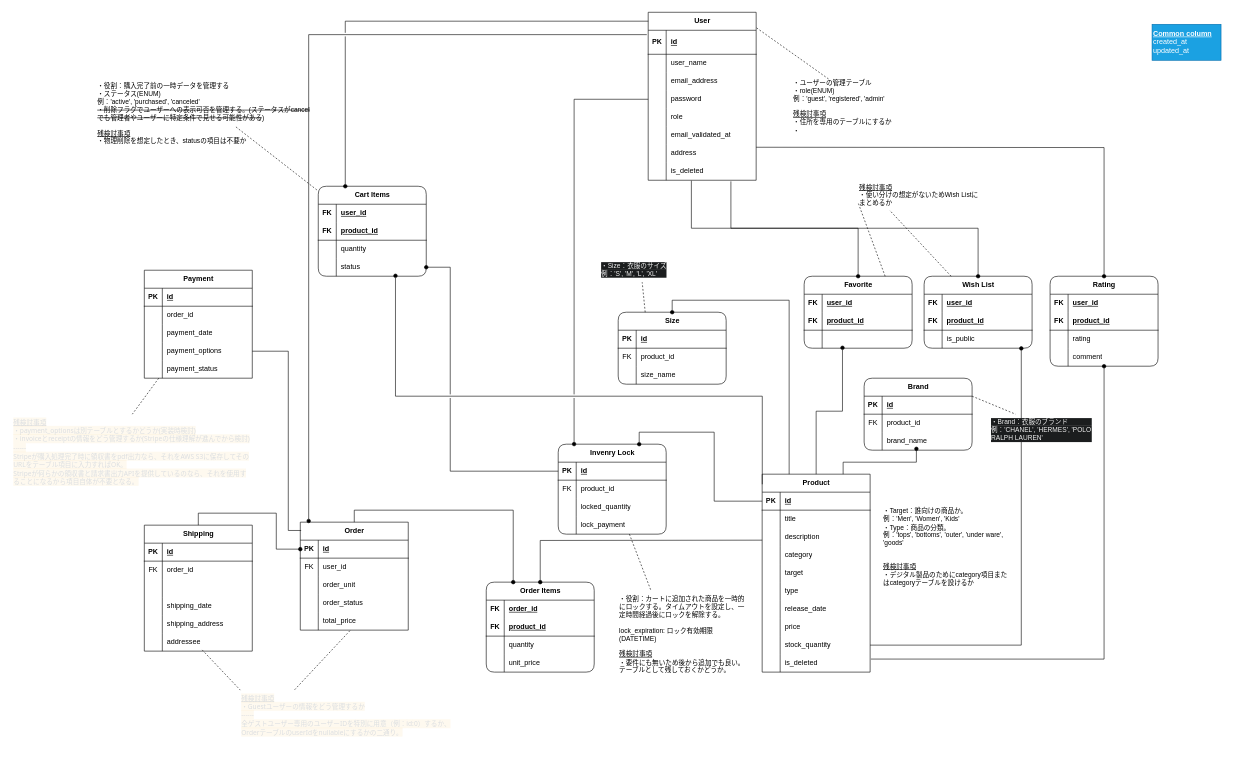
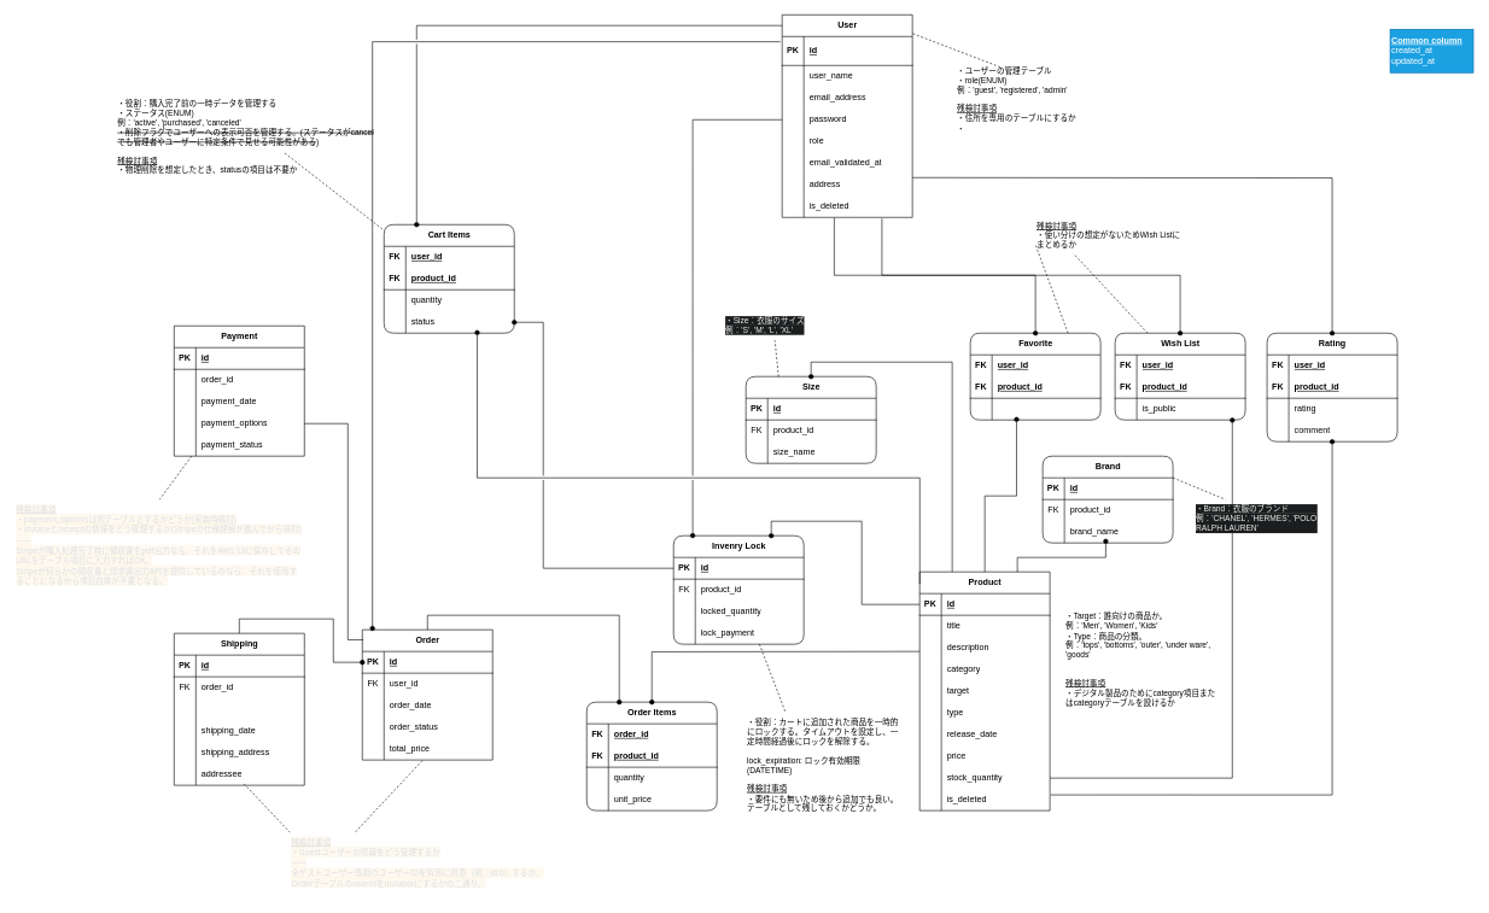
- <mxCell id="164" value="&lt;div style=&quot;font-size: 11px;&quot;&gt;・ユーザーの管理テーブル&lt;/div&gt;&lt;div style=&quot;font-size: 11px;&quot;&gt;・role(ENUM)&lt;/div&gt;&lt;div style=&quot;font-size: 11px;&quot;&gt;例：'guest', 'registered', 'admin'&amp;nbsp;&lt;/div&gt;&lt;div style=&quot;font-size: 11px;&quot;&gt;&lt;u&gt;&lt;br&gt;&lt;/u&gt;&lt;/div&gt;&lt;div style=&quot;font-size: 11px;&quot;&gt;&lt;u&gt;残検討事項&lt;/u&gt;&lt;/div&gt;&lt;div style=&quot;font-size: 11px;&quot;&gt;・住所を専用のテーブルにするか&lt;/div&gt;&lt;div style=&quot;font-size: 11px;&quot;&gt;・&lt;span style=&quot;color: rgb(255, 255, 255); font-size: 12px; background-color: initial;&quot;&gt;created_at,&amp;nbsp;&lt;/span&gt;&lt;span style=&quot;color: rgb(255, 255, 255); font-size: 12px; background-color: initial;&quot;&gt;updated_atを各テーブルに追加していくか、全テーブル共通のカラムとしておくか&lt;/span&gt;&lt;/div&gt;" style="text;html=1;align=left;verticalAlign=middle;whiteSpace=wrap;rounded=0;fontSize=11;" vertex="1" parent="1"><mxGeometry x="1320" y="140" width="300" height="90" as="geometry" /></mxCell>
+ <mxCell id="164" value="&lt;div style=&quot;font-size: 11px;&quot;&gt;・ユーザーの管理テーブル&lt;/div&gt;&lt;div style=&quot;font-size: 11px;&quot;&gt;・role(ENUM)&lt;/div&gt;&lt;div style=&quot;font-size: 11px;&quot;&gt;例：'guest', 'registered', 'admin'&amp;nbsp;&lt;/div&gt;&lt;div style=&quot;font-size: 11px;&quot;&gt;&lt;u&gt;&lt;br&gt;&lt;/u&gt;&lt;/div&gt;&lt;div style=&quot;font-size: 11px;&quot;&gt;&lt;u&gt;残検討事項&lt;/u&gt;&lt;/div&gt;&lt;div style=&quot;font-size: 11px;&quot;&gt;・住所を専用のテーブルにするか&lt;/div&gt;&lt;div style=&quot;font-size: 11px;&quot;&gt;・&lt;span style=&quot;color: rgb(255, 255, 255); font-size: 12px; background-color: initial;&quot;&gt;created_at,&amp;nbsp;&lt;/span&gt;&lt;span style=&quot;color: rgb(255, 255, 255); font-size: 12px; background-color: initial;&quot;&gt;updated_atを各テーブルに追加していくか、全テーブル共通のカラムとしておくか&lt;/span&gt;&lt;/div&gt;" style="text;html=1;align=left;verticalAlign=middle;whiteSpace=wrap;rounded=0;fontSize=11;" vertex="1" parent="1"><mxGeometry x="1320" y="100" width="300" height="90" as="geometry" /></mxCell>
- <mxCell id="68" value="order_unit" style="shape=partialRectangle;connectable=0;fillColor=none;top=0;left=0;bottom=0;right=0;align=left;spacingLeft=6;overflow=hidden;whiteSpace=wrap;html=1;" vertex="1" parent="66"><mxGeometry x="30" width="150" height="30" as="geometry"><mxRectangle width="150" height="30" as="alternateBounds" /></mxGeometry></mxCell>
+ <mxCell id="68" value="order_date" style="shape=partialRectangle;connectable=0;fillColor=none;top=0;left=0;bottom=0;right=0;align=left;spacingLeft=6;overflow=hidden;whiteSpace=wrap;html=1;" vertex="1" parent="66"><mxGeometry x="30" width="150" height="30" as="geometry"><mxRectangle width="150" height="30" as="alternateBounds" /></mxGeometry></mxCell>
